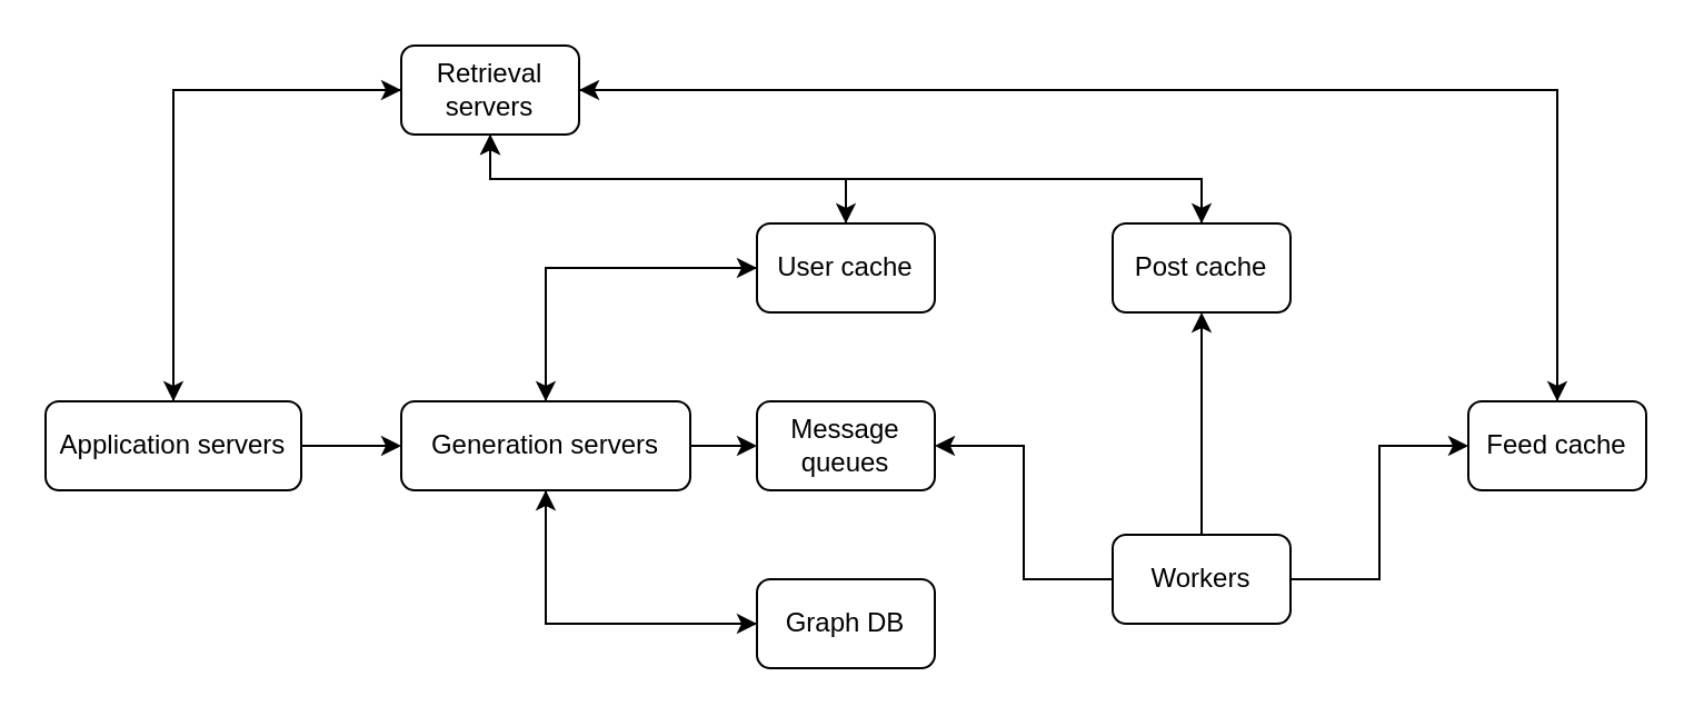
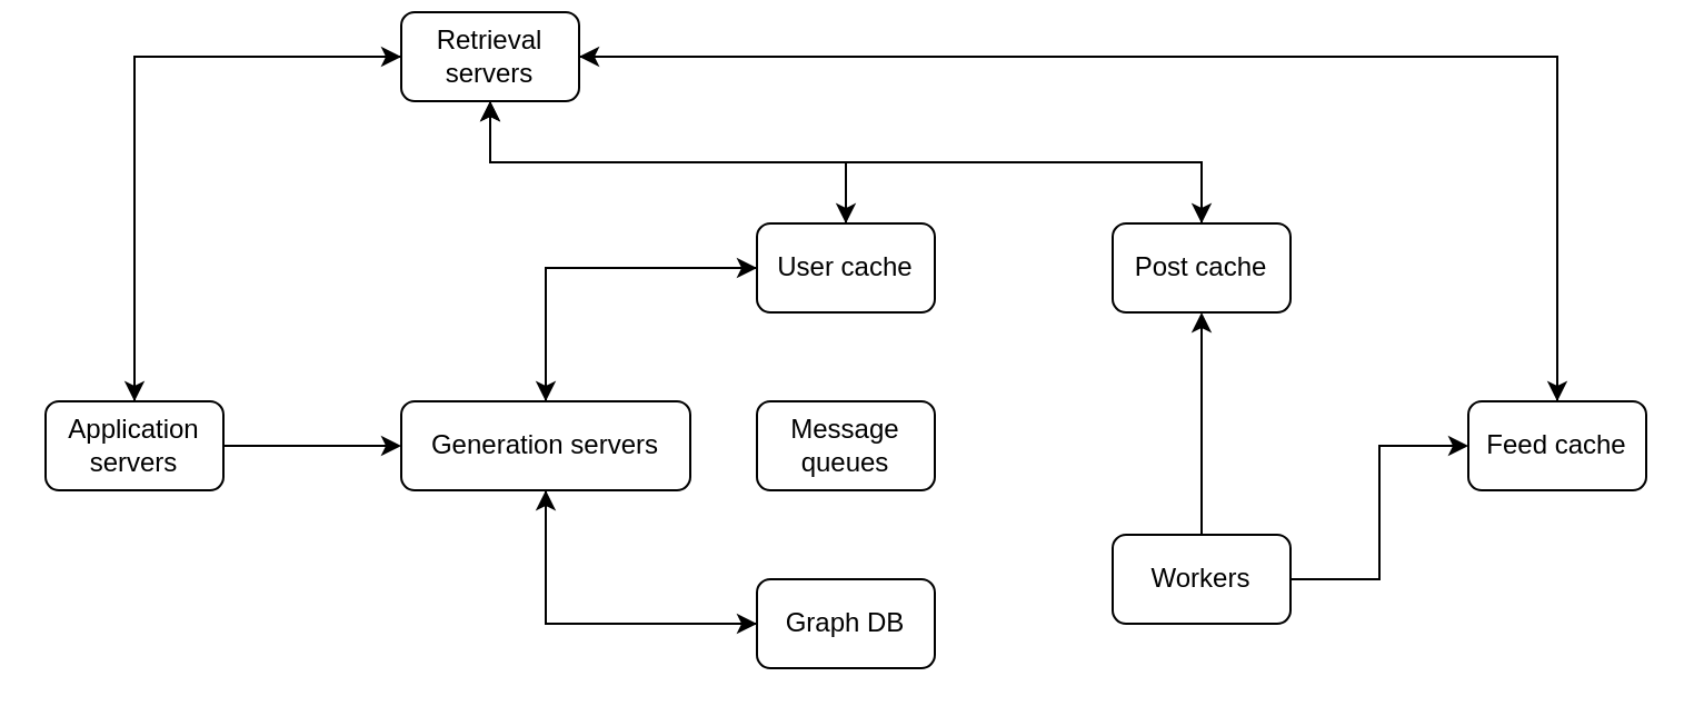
- <mxCell id="20" value="Retrieval servers" style="rounded=1;whiteSpace=wrap;html=1;" parent="1" vertex="1"><mxGeometry x="180" width="80" height="40" as="geometry" y="20" /></mxCell>
+ <mxCell id="20" value="Retrieval servers" style="rounded=1;whiteSpace=wrap;html=1;" parent="1" vertex="1"><mxGeometry x="180" y="5" width="80" height="40" as="geometry" /></mxCell>
- <mxCell id="4" value="Application servers" style="rounded=1;whiteSpace=wrap;html=1;" parent="1" vertex="1"><mxGeometry x="20" y="180" width="115" height="40" as="geometry" /></mxCell>
+ <mxCell id="4" value="Application servers" style="rounded=1;whiteSpace=wrap;html=1;" parent="1" vertex="1"><mxGeometry x="20" y="180" width="80" height="40" as="geometry" /></mxCell>
- <mxCell id="5" style="edgeStyle=orthogonalEdgeStyle;rounded=0;orthogonalLoop=1;jettySize=auto;html=1;exitX=1;exitY=0.5;exitDx=0;exitDy=0;entryX=0;entryY=0.5;entryDx=0;entryDy=0;" parent="1" source="8" target="9" edge="1"><mxGeometry relative="1" as="geometry" /></mxCell>
- <mxCell id="11" style="edgeStyle=orthogonalEdgeStyle;rounded=0;orthogonalLoop=1;jettySize=auto;html=1;exitX=0;exitY=0.5;exitDx=0;exitDy=0;entryX=1;entryY=0.5;entryDx=0;entryDy=0;" edge="1" parent="1" source="13" target="9"><mxGeometry relative="1" as="geometry" /></mxCell>
